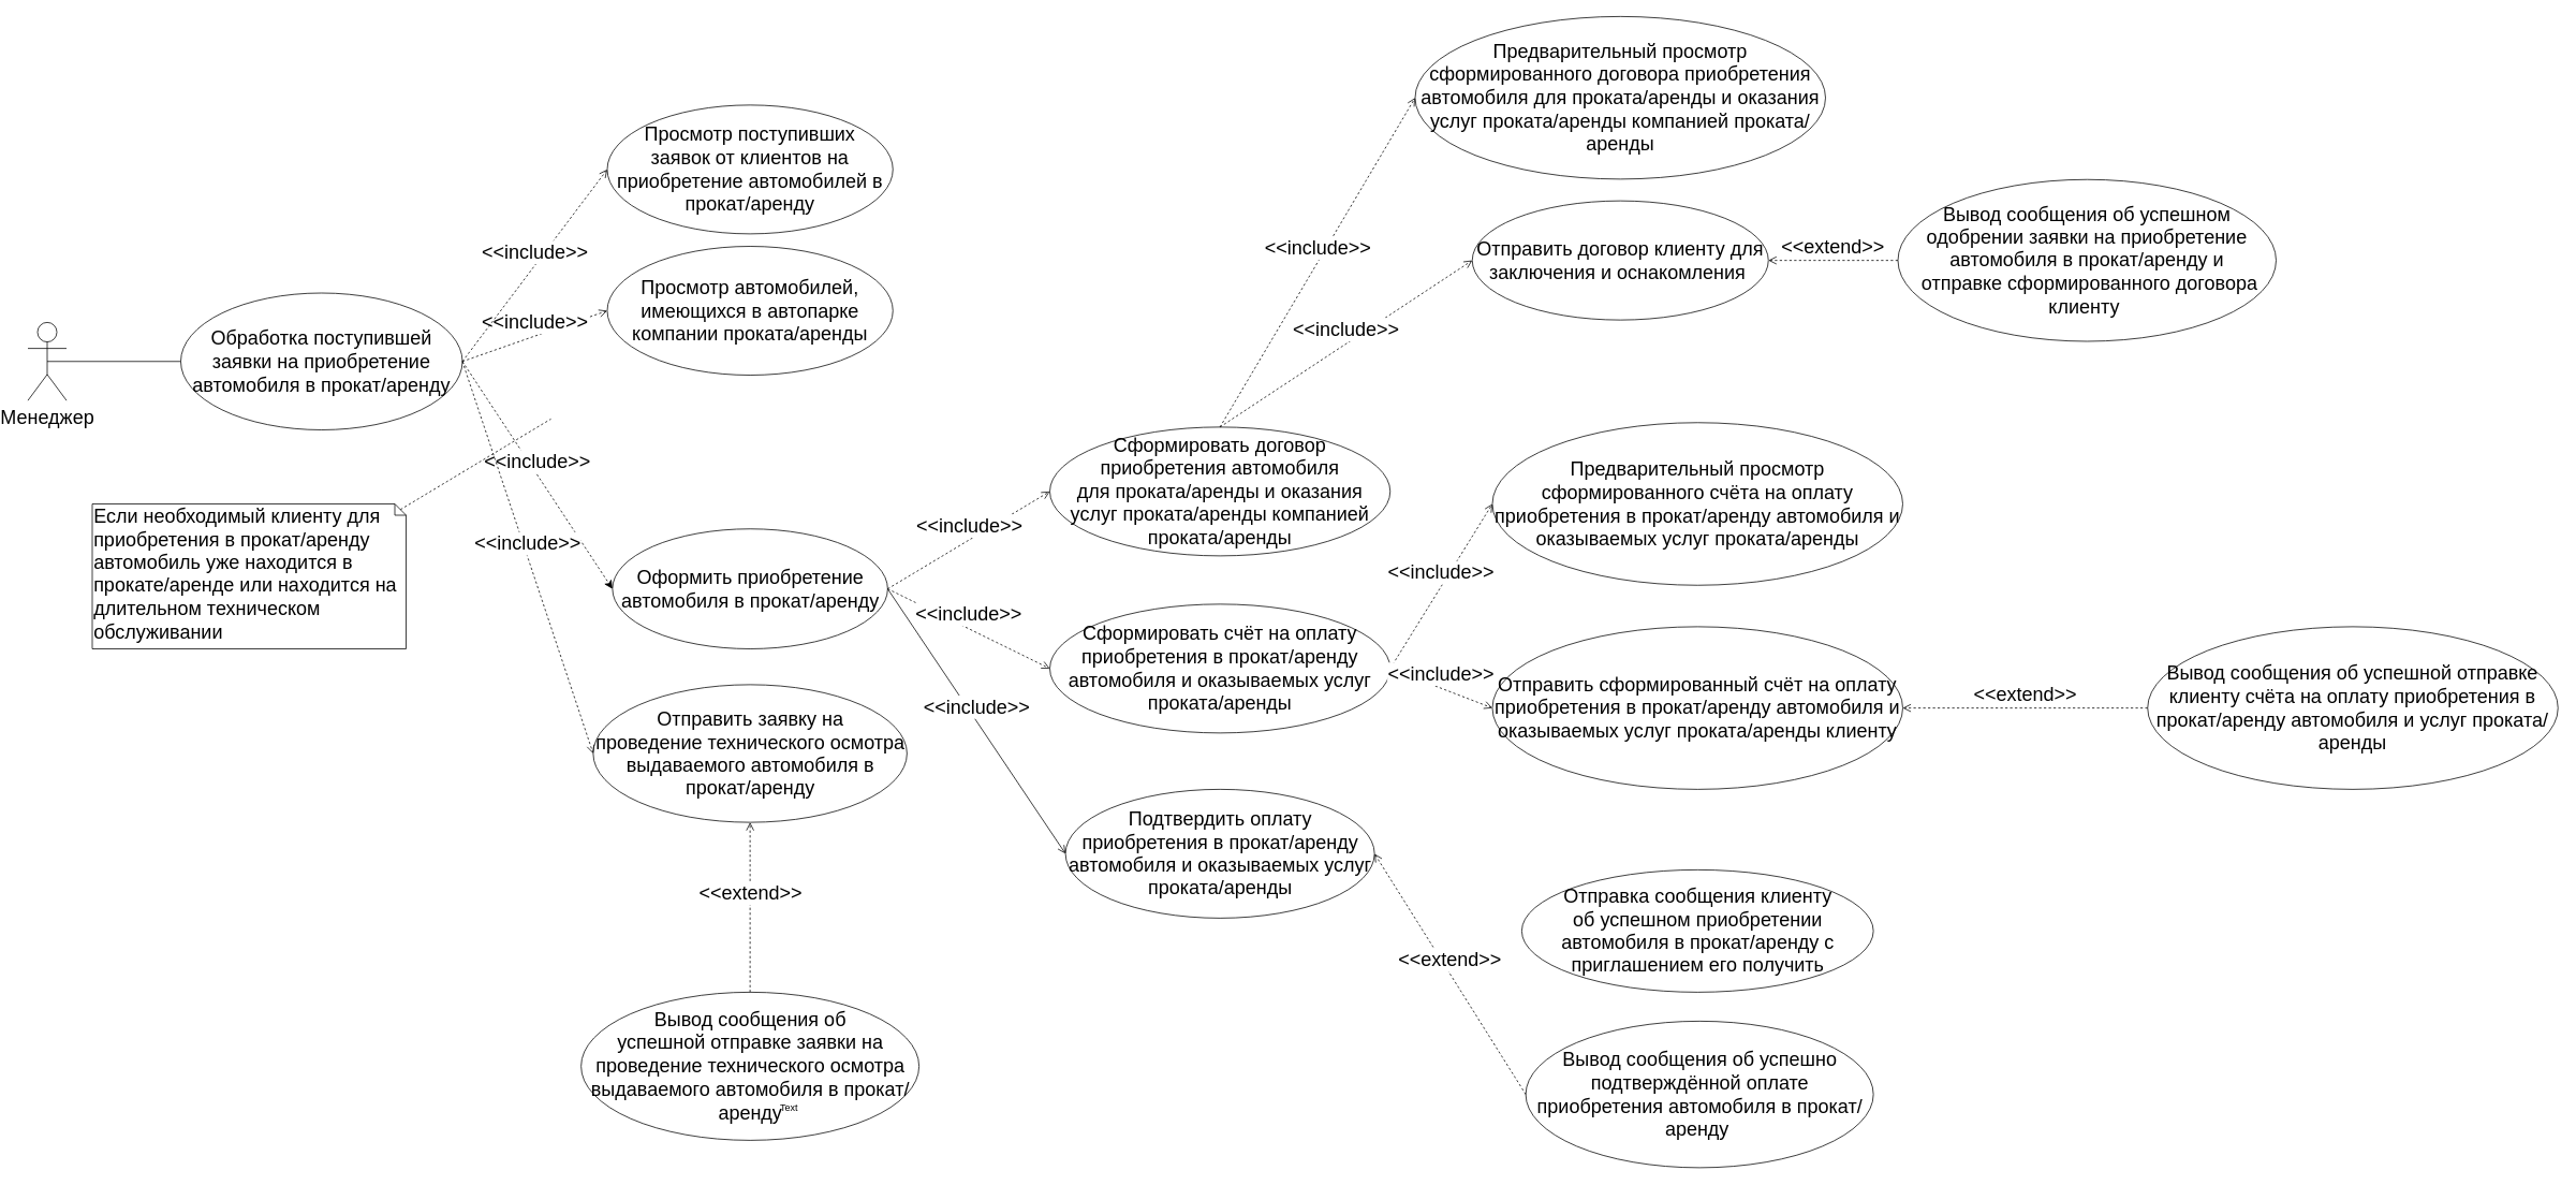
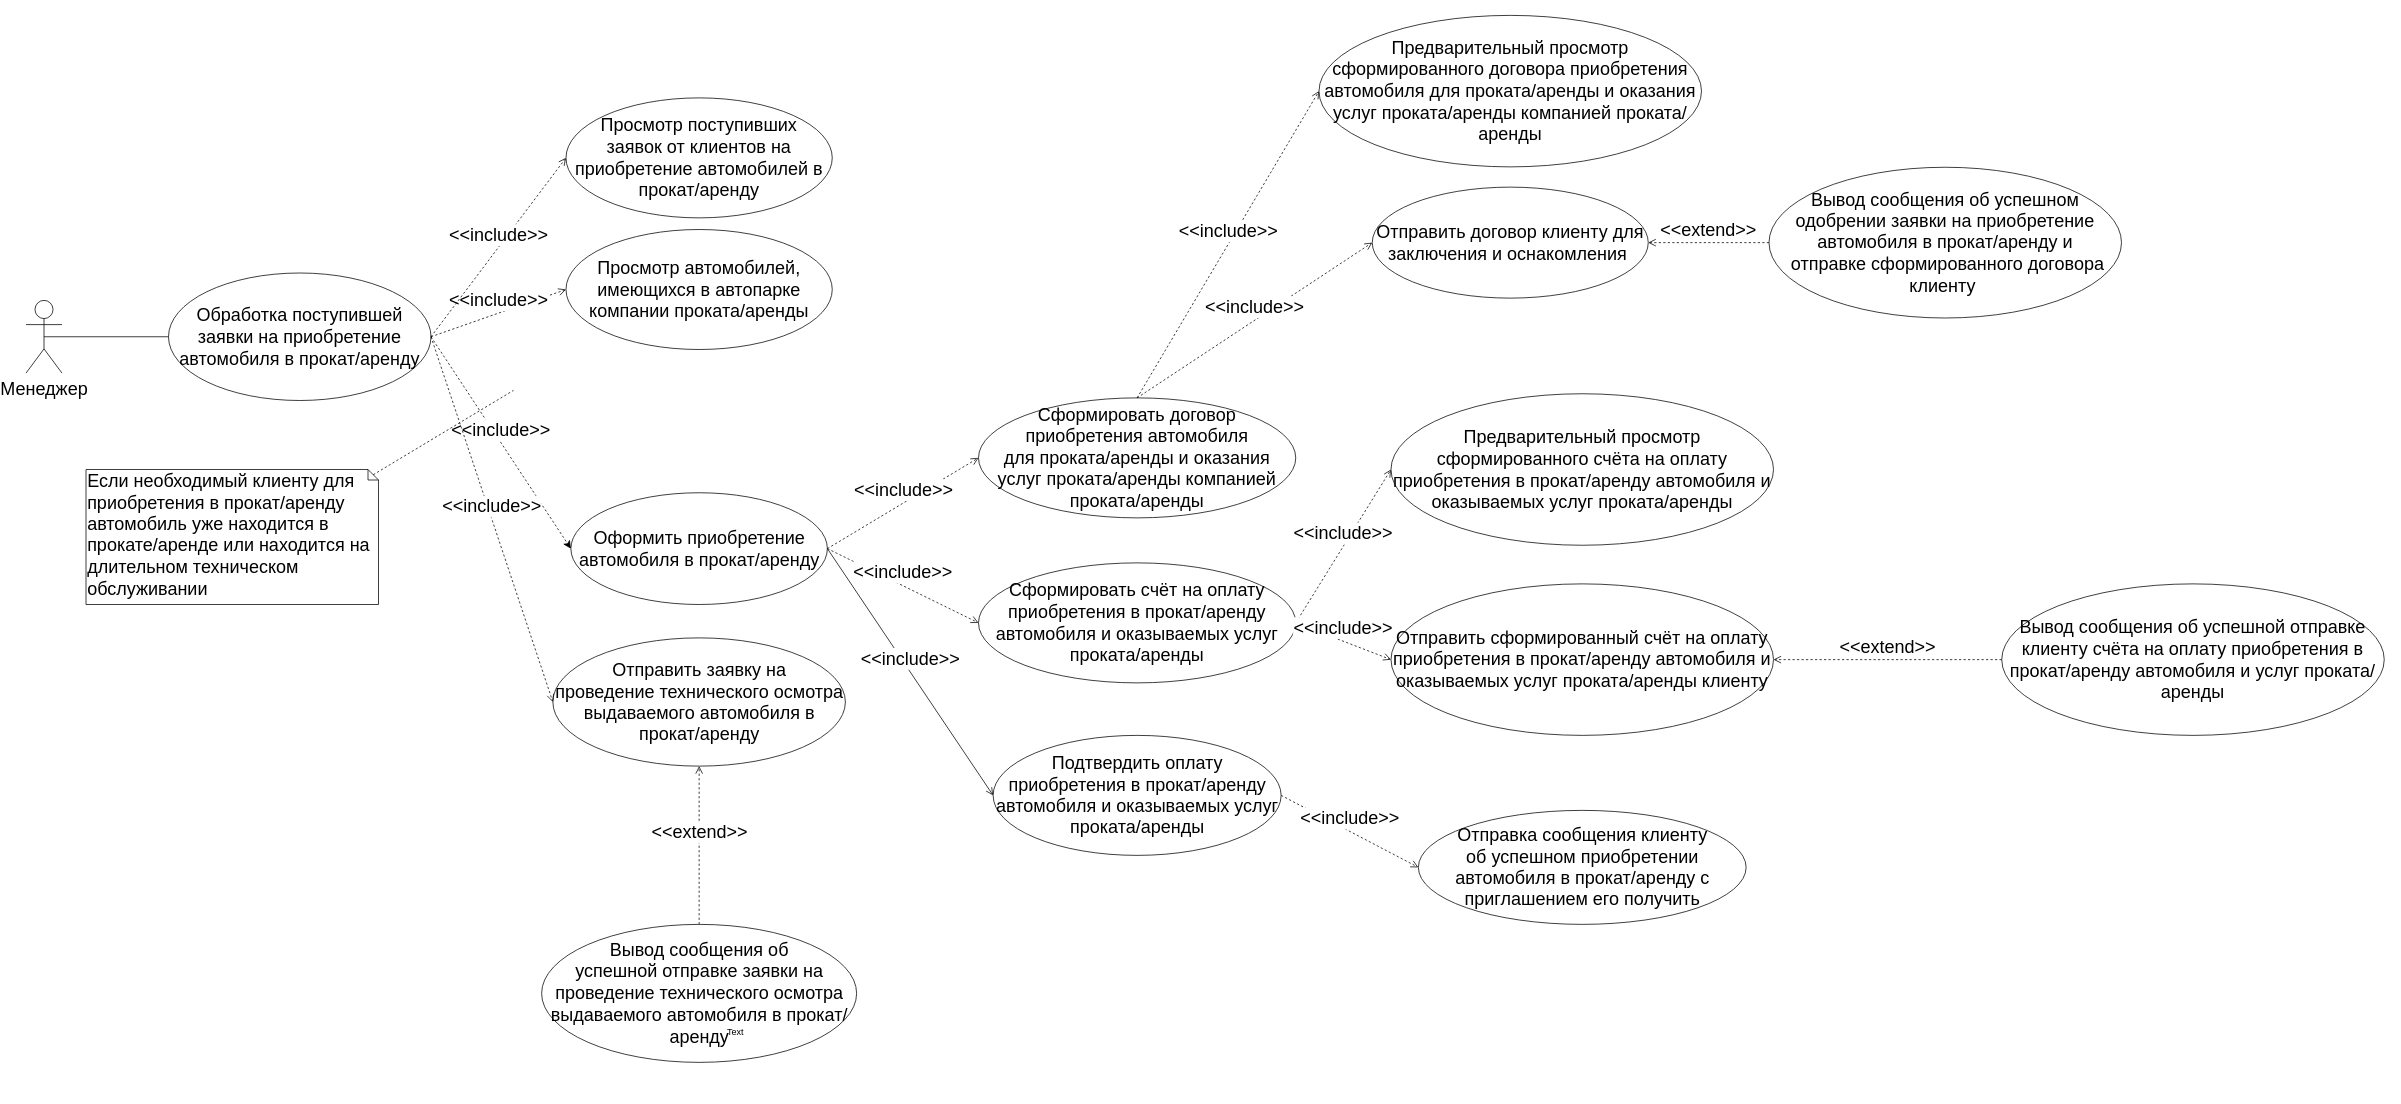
+ <mxCell id="19" value="&lt;font style=&quot;font-size: 24px&quot;&gt;&amp;lt;&amp;lt;include&amp;gt;&amp;gt;&lt;/font&gt;" style="html=1;verticalAlign=bottom;endArrow=open;dashed=1;endSize=8;entryX=0;entryY=0.5;entryDx=0;entryDy=0;exitX=1;exitY=0.5;exitDx=0;exitDy=0;" parent="1" source="17" target="14" edge="1"><mxGeometry relative="1" as="geometry"><mxPoint x="1180" y="454" as="sourcePoint" /><mxPoint x="1336.5" y="515.5" as="targetPoint" /></mxGeometry></mxCell>
- <mxCell id="20" value="&lt;font style=&quot;font-size: 24px&quot;&gt;&amp;lt;&amp;lt;extend&amp;gt;&amp;gt;&lt;/font&gt;" style="html=1;verticalAlign=bottom;endArrow=open;dashed=1;endSize=8;entryX=1;entryY=0.5;entryDx=0;entryDy=0;exitX=0;exitY=0.5;exitDx=0;exitDy=0;" parent="1" source="9" target="17" edge="1"><mxGeometry relative="1" as="geometry"><mxPoint x="1370" y="532" as="sourcePoint" /><mxPoint x="1263.5" y="698.5" as="targetPoint" /></mxGeometry></mxCell>
- <mxCell id="9" value="&lt;font style=&quot;font-size: 24px&quot;&gt;Вывод сообщения об успешно подтверждённой оплате приобретения автомобиля в прокат/аренду&amp;nbsp;&lt;/font&gt;" style="ellipse;whiteSpace=wrap;html=1;" parent="1" vertex="1"><mxGeometry x="1881.5" y="1268" width="432" height="182" as="geometry" /></mxCell>
